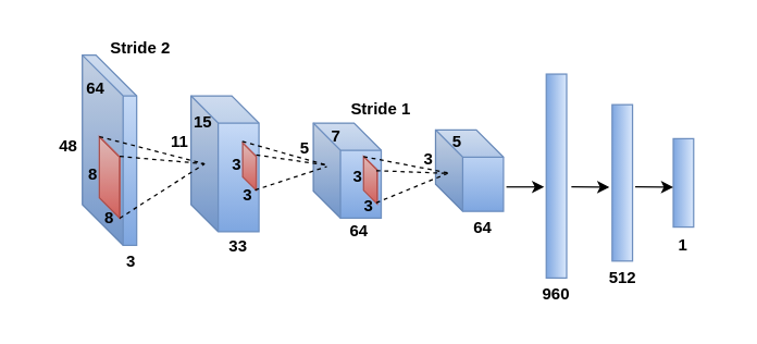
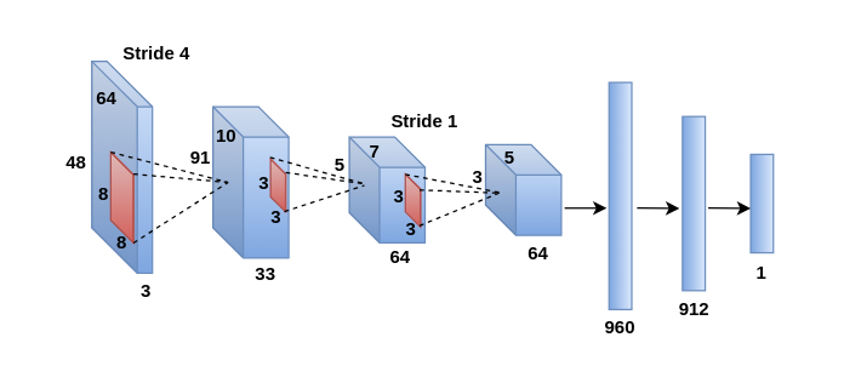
- <mxCell id="24" value="&lt;font color=&quot;#000000&quot;&gt;&lt;b&gt;Stride 2&lt;/b&gt;&lt;/font&gt;" style="text;html=1;strokeColor=none;fillColor=none;align=center;verticalAlign=middle;whiteSpace=wrap;rounded=0;" vertex="1" parent="1"><mxGeometry x="72.5" y="20" width="60" height="30" as="geometry" /></mxCell>
+ <mxCell id="24" value="&lt;font color=&quot;#000000&quot;&gt;&lt;b&gt;Stride 4&lt;/b&gt;&lt;/font&gt;" style="text;html=1;strokeColor=none;fillColor=none;align=center;verticalAlign=middle;whiteSpace=wrap;rounded=0;" vertex="1" parent="1"><mxGeometry x="72.5" y="20" width="60" height="30" as="geometry" /></mxCell>
- <mxCell id="32" value="&lt;b&gt;15&lt;/b&gt;" style="text;html=1;strokeColor=none;fillColor=none;align=center;verticalAlign=middle;whiteSpace=wrap;rounded=0;fontColor=#000000;" vertex="1" parent="1"><mxGeometry x="119" y="74.5" width="60" height="30" as="geometry" /></mxCell>
+ <mxCell id="32" value="&lt;b&gt;10&lt;/b&gt;" style="text;html=1;strokeColor=none;fillColor=none;align=center;verticalAlign=middle;whiteSpace=wrap;rounded=0;fontColor=#000000;" vertex="1" parent="1"><mxGeometry x="119" y="74.5" width="60" height="30" as="geometry" /></mxCell>
- <mxCell id="33" value="&lt;b&gt;11&lt;/b&gt;" style="text;html=1;strokeColor=none;fillColor=none;align=center;verticalAlign=middle;whiteSpace=wrap;rounded=0;fontColor=#000000;" vertex="1" parent="1"><mxGeometry x="102" y="88.5" width="60" height="30" as="geometry" /></mxCell>
+ <mxCell id="33" value="&lt;b&gt;91&lt;/b&gt;" style="text;html=1;strokeColor=none;fillColor=none;align=center;verticalAlign=middle;whiteSpace=wrap;rounded=0;fontColor=#000000;" vertex="1" parent="1"><mxGeometry x="102" y="88.5" width="60" height="30" as="geometry" /></mxCell>
- <mxCell id="45" value="&lt;b&gt;512&lt;/b&gt;" style="text;html=1;strokeColor=none;fillColor=none;align=center;verticalAlign=middle;whiteSpace=wrap;rounded=0;fontColor=#000000;" vertex="1" parent="1"><mxGeometry x="427.5" y="189" width="60" height="30" as="geometry" /></mxCell>
+ <mxCell id="45" value="&lt;b&gt;912&lt;/b&gt;" style="text;html=1;strokeColor=none;fillColor=none;align=center;verticalAlign=middle;whiteSpace=wrap;rounded=0;fontColor=#000000;" vertex="1" parent="1"><mxGeometry x="427.5" y="189" width="60" height="30" as="geometry" /></mxCell>
